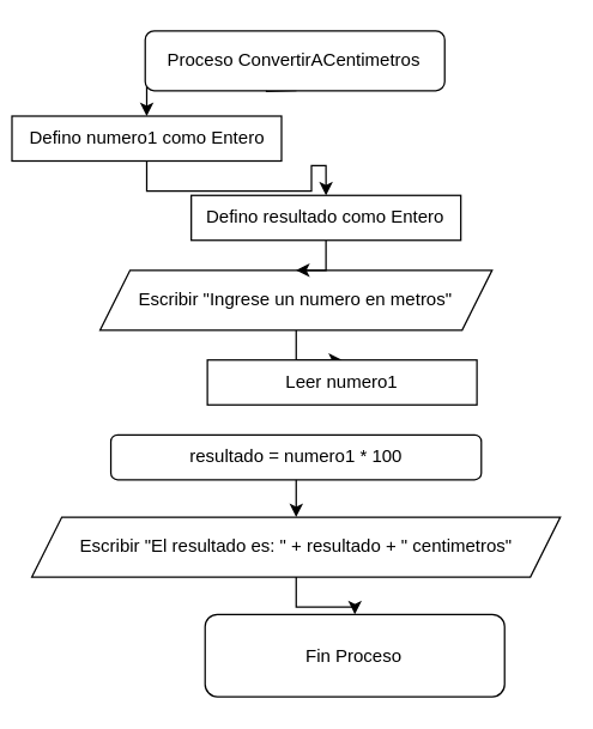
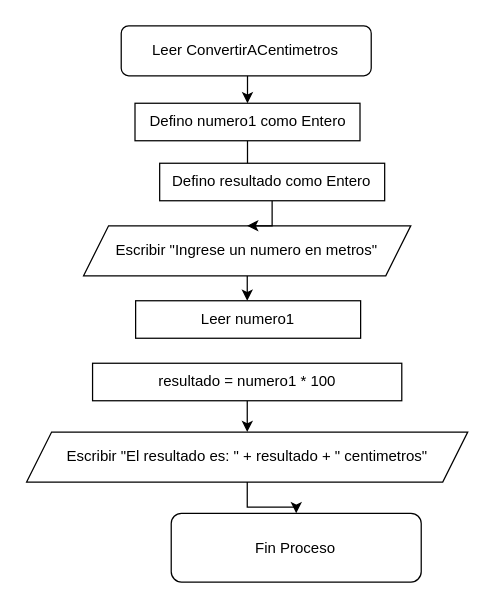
- <mxCell id="3" value="Proceso ConvertirACentimetros" style="rounded=1;whiteSpace=wrap;html=1;" parent="1" vertex="1"><mxGeometry x="96.48" y="20" width="200" height="40" as="geometry" /></mxCell>
+ <mxCell id="3" value="Leer ConvertirACentimetros" style="rounded=1;whiteSpace=wrap;html=1;" parent="1" vertex="1"><mxGeometry x="96.48" y="20" width="200" height="40" as="geometry" /></mxCell>
- <mxCell id="5" value="Defino numero1 como Entero" style="rounded=0;whiteSpace=wrap;html=1;" parent="1" vertex="1"><mxGeometry x="7.5" y="77" width="180" height="30" as="geometry" /></mxCell>
+ <mxCell id="5" value="Defino numero1 como Entero" style="rounded=0;whiteSpace=wrap;html=1;" parent="1" vertex="1"><mxGeometry x="107.5" y="82" width="180" height="30" as="geometry" /></mxCell>
- <mxCell id="9" value="Leer numero1" style="rounded=0;whiteSpace=wrap;html=1;" parent="1" vertex="1"><mxGeometry x="138" y="240" width="180" height="30" as="geometry" /></mxCell>
+ <mxCell id="9" value="Leer numero1" style="rounded=0;whiteSpace=wrap;html=1;" parent="1" vertex="1"><mxGeometry x="108" y="240" width="180" height="30" as="geometry" /></mxCell>
- <mxCell id="11" value="resultado = numero1 * 100" style="whiteSpace=wrap;html=1;rounded=1;" parent="1" vertex="1"><mxGeometry x="73.55" y="290" width="247.38" height="30" as="geometry" /></mxCell>
+ <mxCell id="11" value="resultado = numero1 * 100" style="rounded=0;whiteSpace=wrap;html=1;" parent="1" vertex="1"><mxGeometry x="73.55" y="290" width="247.38" height="30" as="geometry" /></mxCell>
